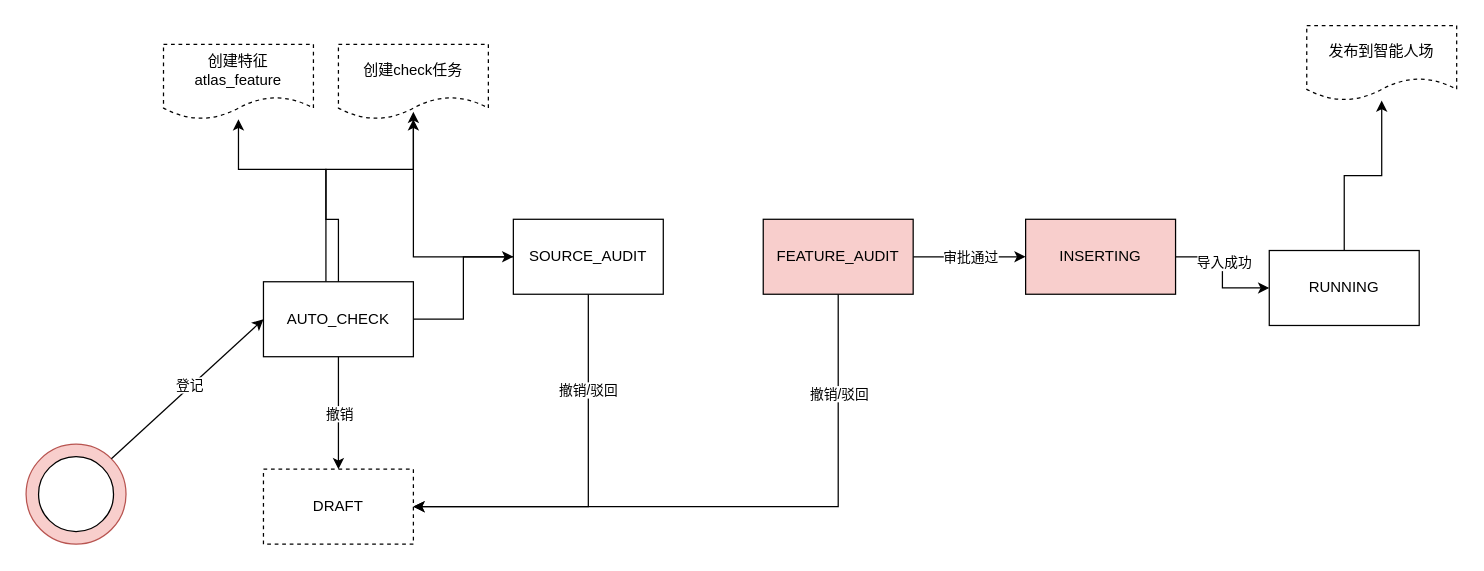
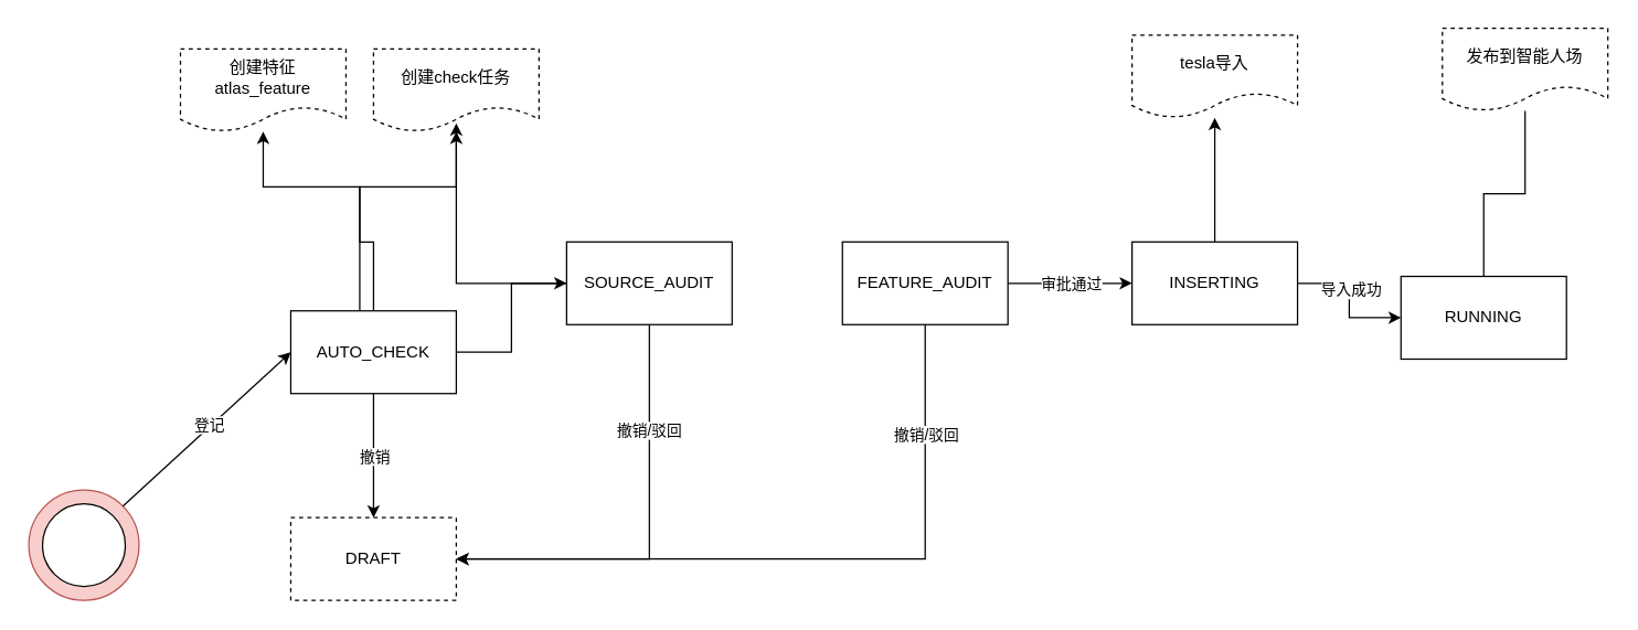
+ <mxCell id="31" value="tesla导入" style="shape=document;whiteSpace=wrap;html=1;boundedLbl=1;rounded=0;dashed=1;" vertex="1" parent="1"><mxGeometry x="820" y="25" width="120" height="60" as="geometry" /></mxCell>
- <mxCell id="29" value="" style="edgeStyle=orthogonalEdgeStyle;rounded=0;orthogonalLoop=1;jettySize=auto;html=1;" edge="1" parent="1" source="30" target="32"><mxGeometry relative="1" as="geometry" /></mxCell>
+ <mxCell id="29" value="" style="edgeStyle=orthogonalEdgeStyle;rounded=0;orthogonalLoop=1;jettySize=auto;html=1;endArrow=none;" edge="1" parent="1" source="30" target="32"><mxGeometry relative="1" as="geometry" /></mxCell>
+ <mxCell id="27" value="" style="edgeStyle=orthogonalEdgeStyle;rounded=0;orthogonalLoop=1;jettySize=auto;html=1;" edge="1" parent="1" source="28" target="31"><mxGeometry relative="1" as="geometry" /></mxCell>
- <mxCell id="21" value="FEATURE_AUDIT" style="rounded=0;whiteSpace=wrap;html=1;fillColor=#f8cecc;" vertex="1" parent="1"><mxGeometry x="610" y="175" width="120" height="60" as="geometry" /></mxCell>
+ <mxCell id="21" value="FEATURE_AUDIT" style="rounded=0;whiteSpace=wrap;html=1;" vertex="1" parent="1"><mxGeometry x="610" y="175" width="120" height="60" as="geometry" /></mxCell>
- <mxCell id="28" value="INSERTING" style="rounded=0;whiteSpace=wrap;html=1;fillColor=#f8cecc;" vertex="1" parent="1"><mxGeometry x="820" y="175" width="120" height="60" as="geometry" /></mxCell>
+ <mxCell id="28" value="INSERTING" style="rounded=0;whiteSpace=wrap;html=1;" vertex="1" parent="1"><mxGeometry x="820" y="175" width="120" height="60" as="geometry" /></mxCell>
